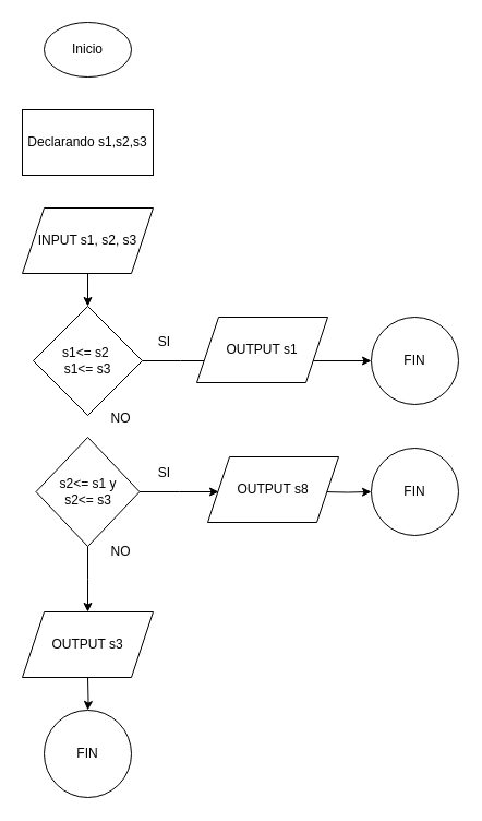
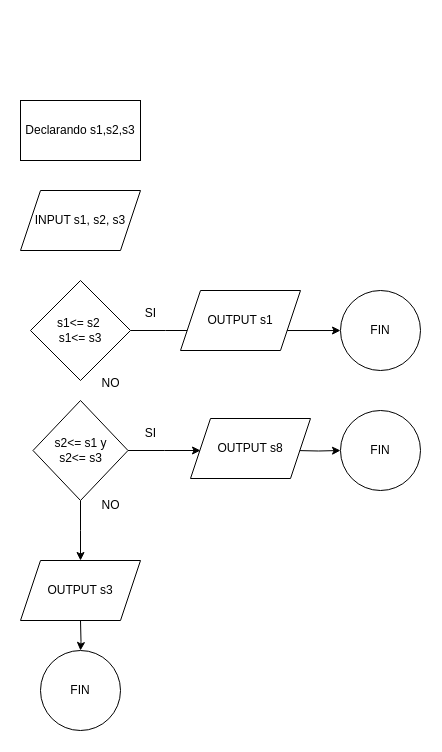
- <mxCell id="2" value="Inicio" style="ellipse;whiteSpace=wrap;html=1;" vertex="1" parent="1"><mxGeometry x="40" y="20" width="80" height="50" as="geometry" /></mxCell>
- <mxCell id="4" value="" style="edgeStyle=orthogonalEdgeStyle;rounded=0;orthogonalLoop=1;jettySize=auto;html=1;" edge="1" parent="1" source="5" target="7"><mxGeometry relative="1" as="geometry" /></mxCell>
